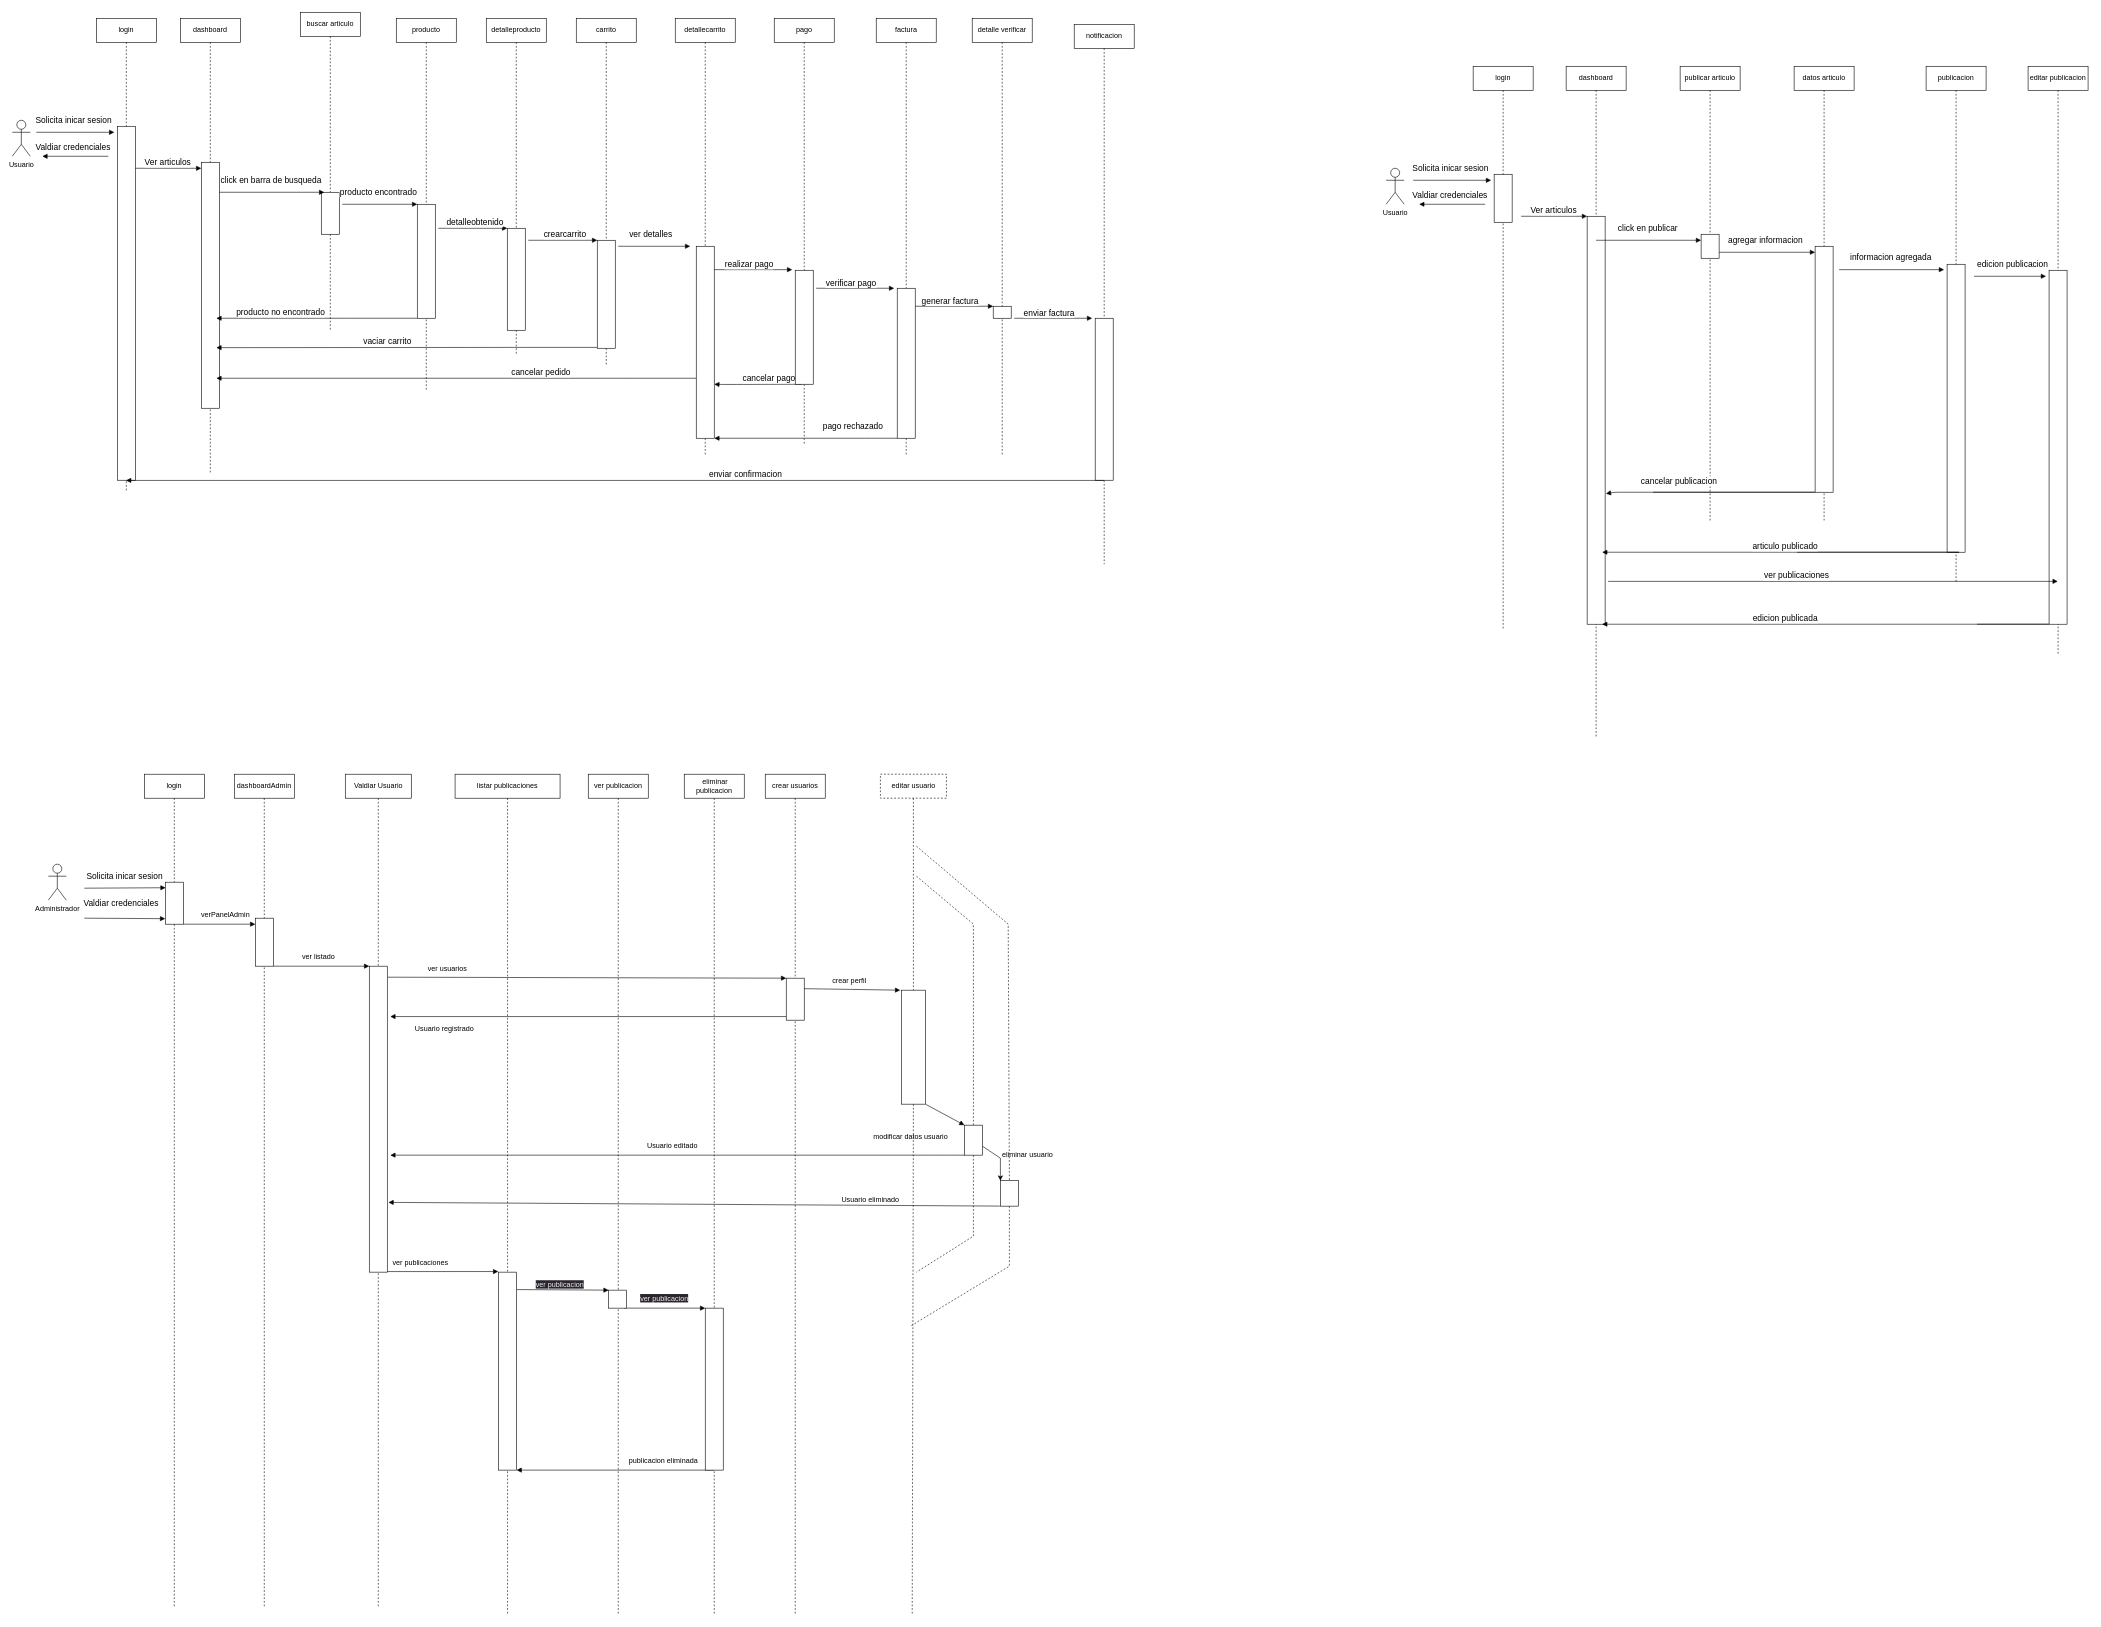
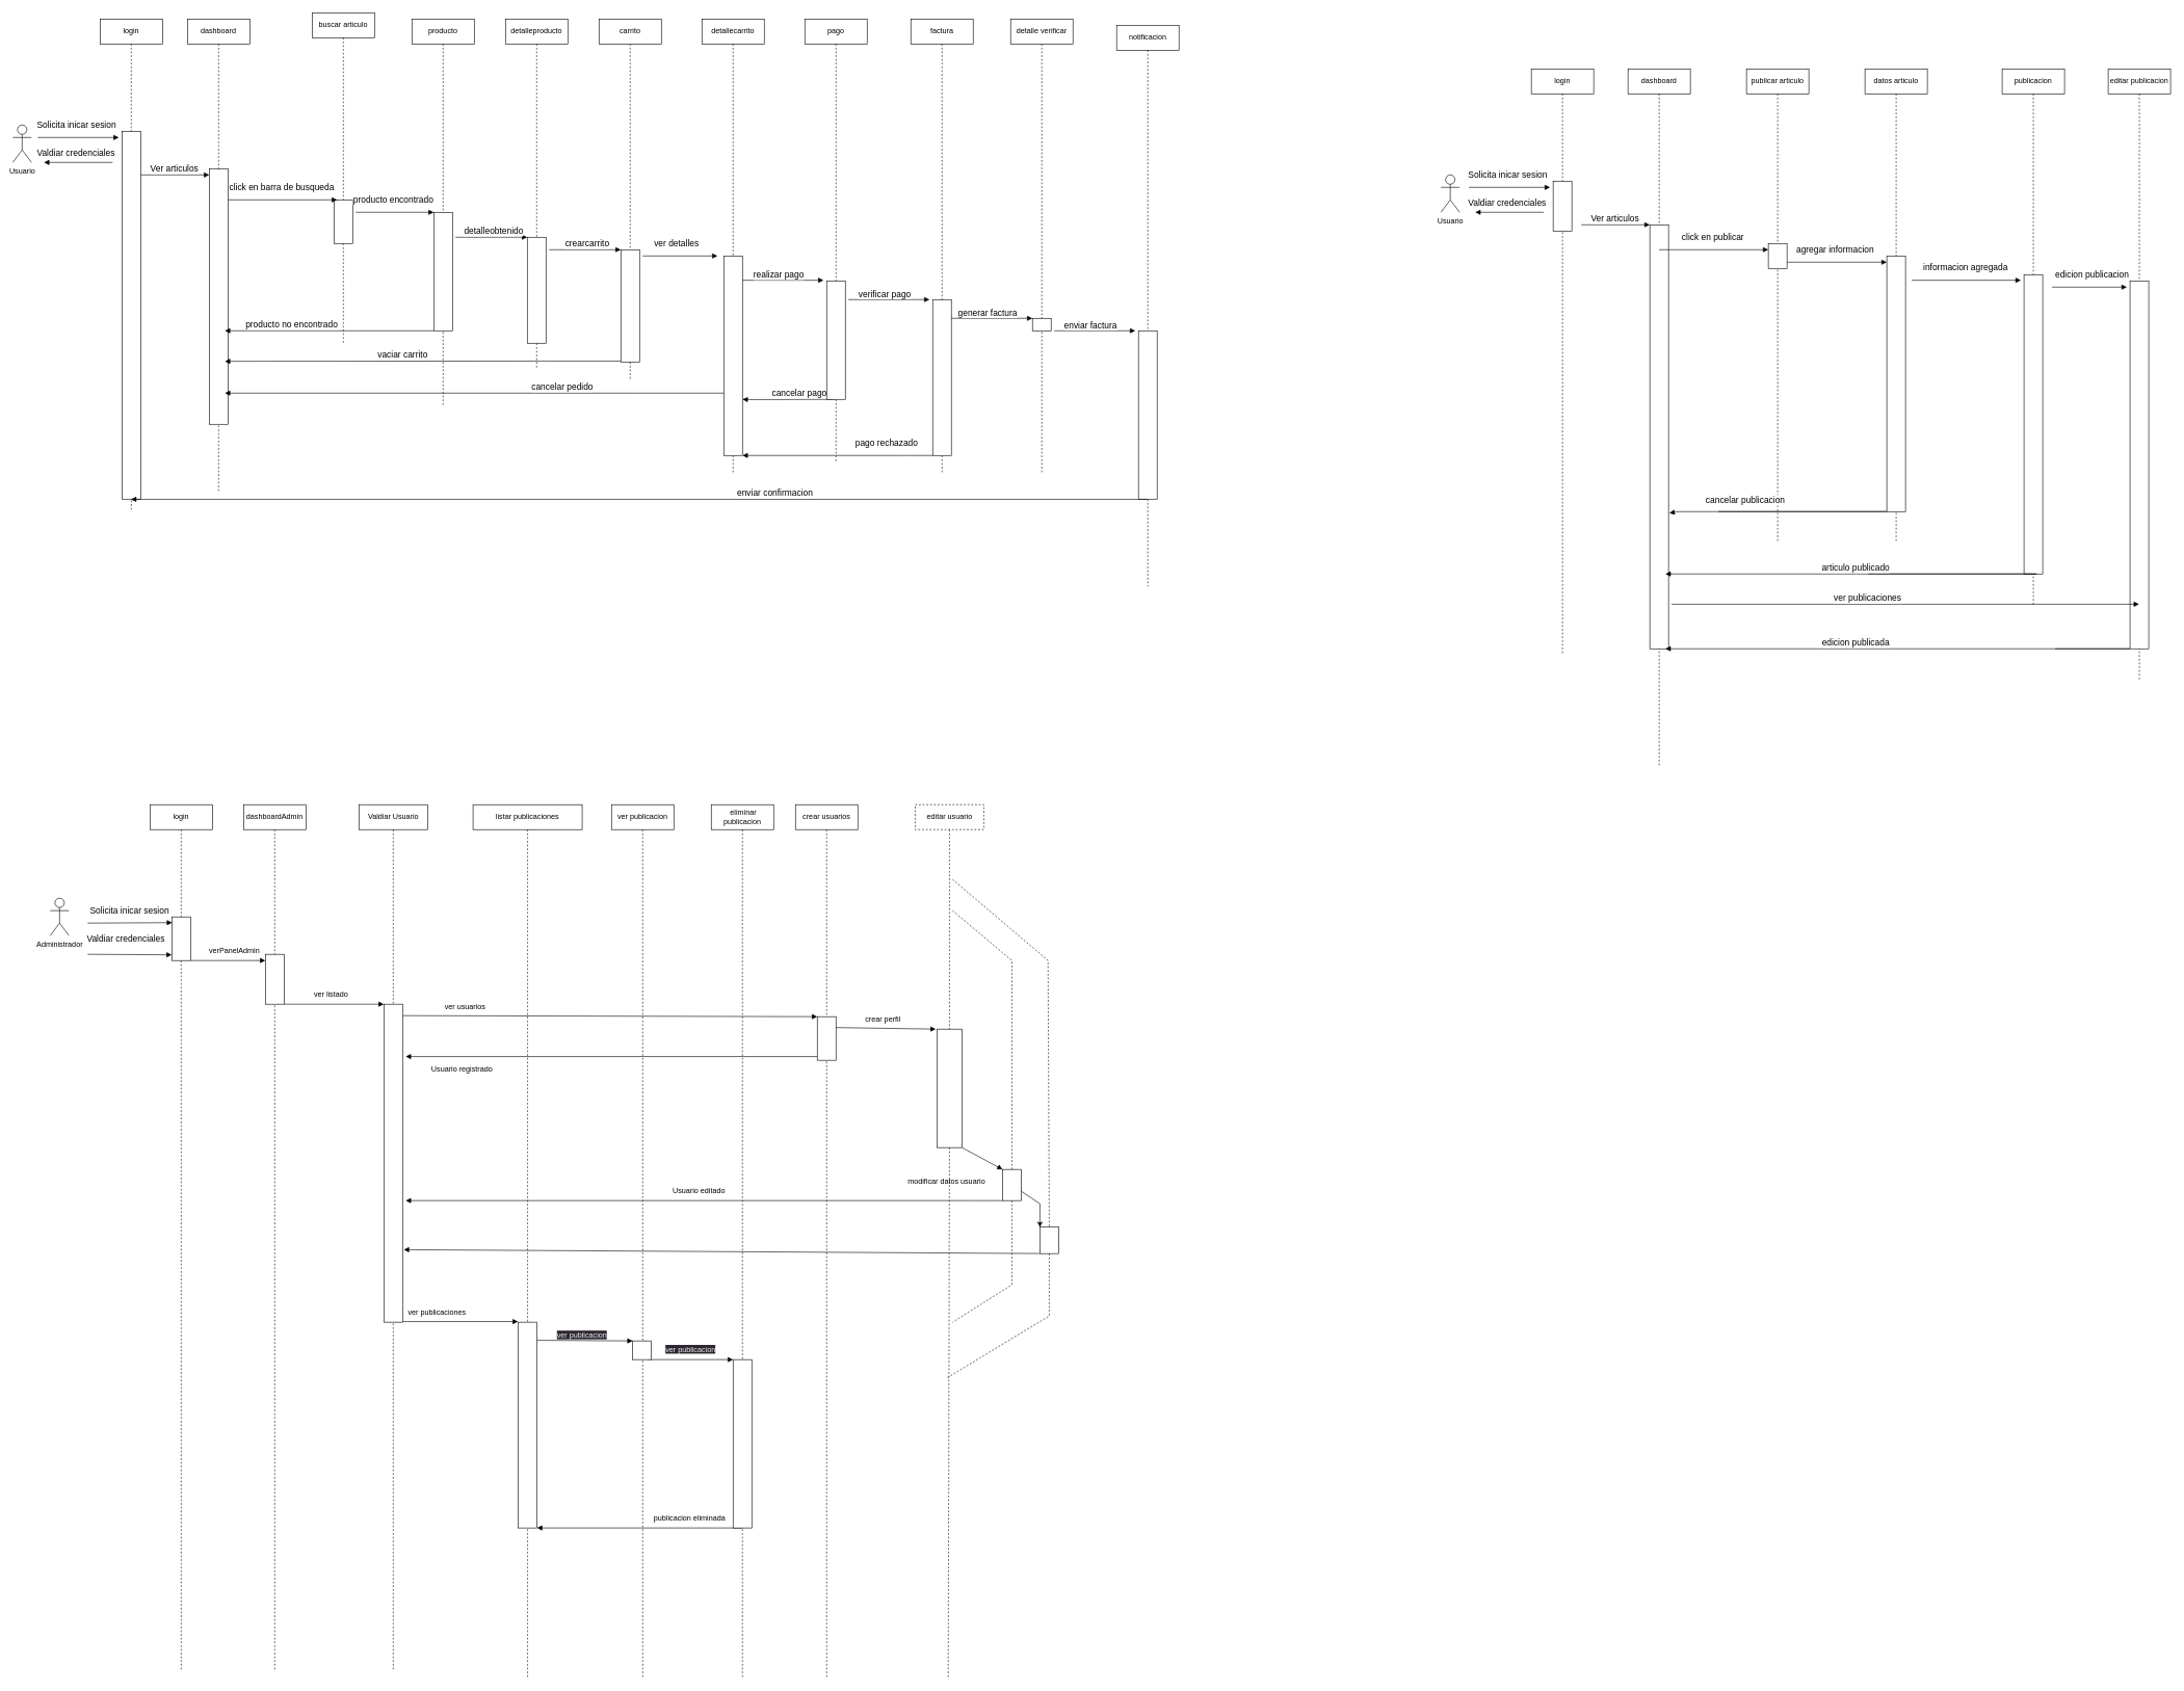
- <mxCell id="147" value="eliminar usuario" style="text;html=1;align=center;verticalAlign=middle;resizable=0;points=[];autosize=1;strokeColor=none;fillColor=none;" parent="1" vertex="1"><mxGeometry x="1657" y="1910" width="110" height="30" as="geometry" /></mxCell>
- <mxCell id="130" value="Usuario eliminado" style="text;html=1;align=center;verticalAlign=middle;resizable=0;points=[];autosize=1;strokeColor=none;fillColor=none;" parent="1" vertex="1"><mxGeometry x="1390" y="1984" width="120" height="30" as="geometry" /></mxCell>
